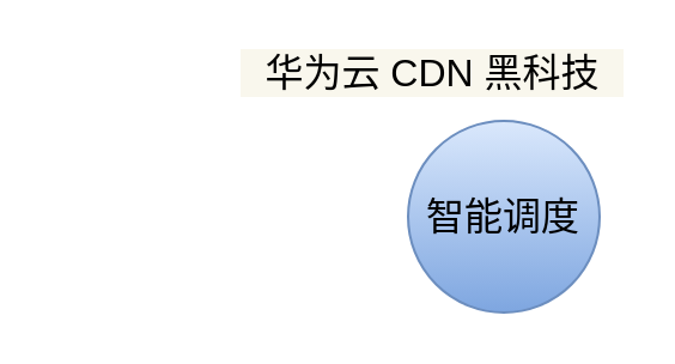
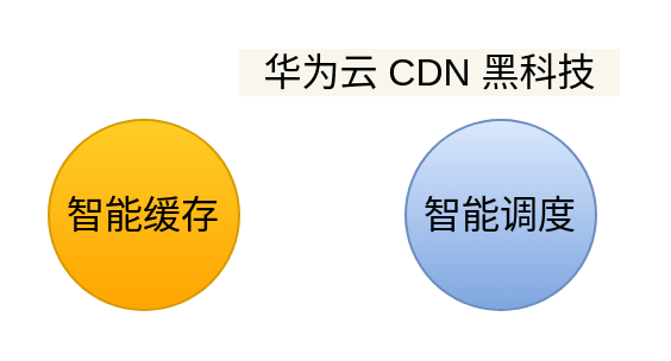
+ <mxCell id="2" value="智能缓存" style="ellipse;whiteSpace=wrap;html=1;aspect=fixed;fontSize=16;fillColor=#ffcd28;gradientColor=#ffa500;strokeColor=#d79b00;" vertex="1" parent="1"><mxGeometry x="20" y="50" width="80" height="80" as="geometry" /></mxCell>
